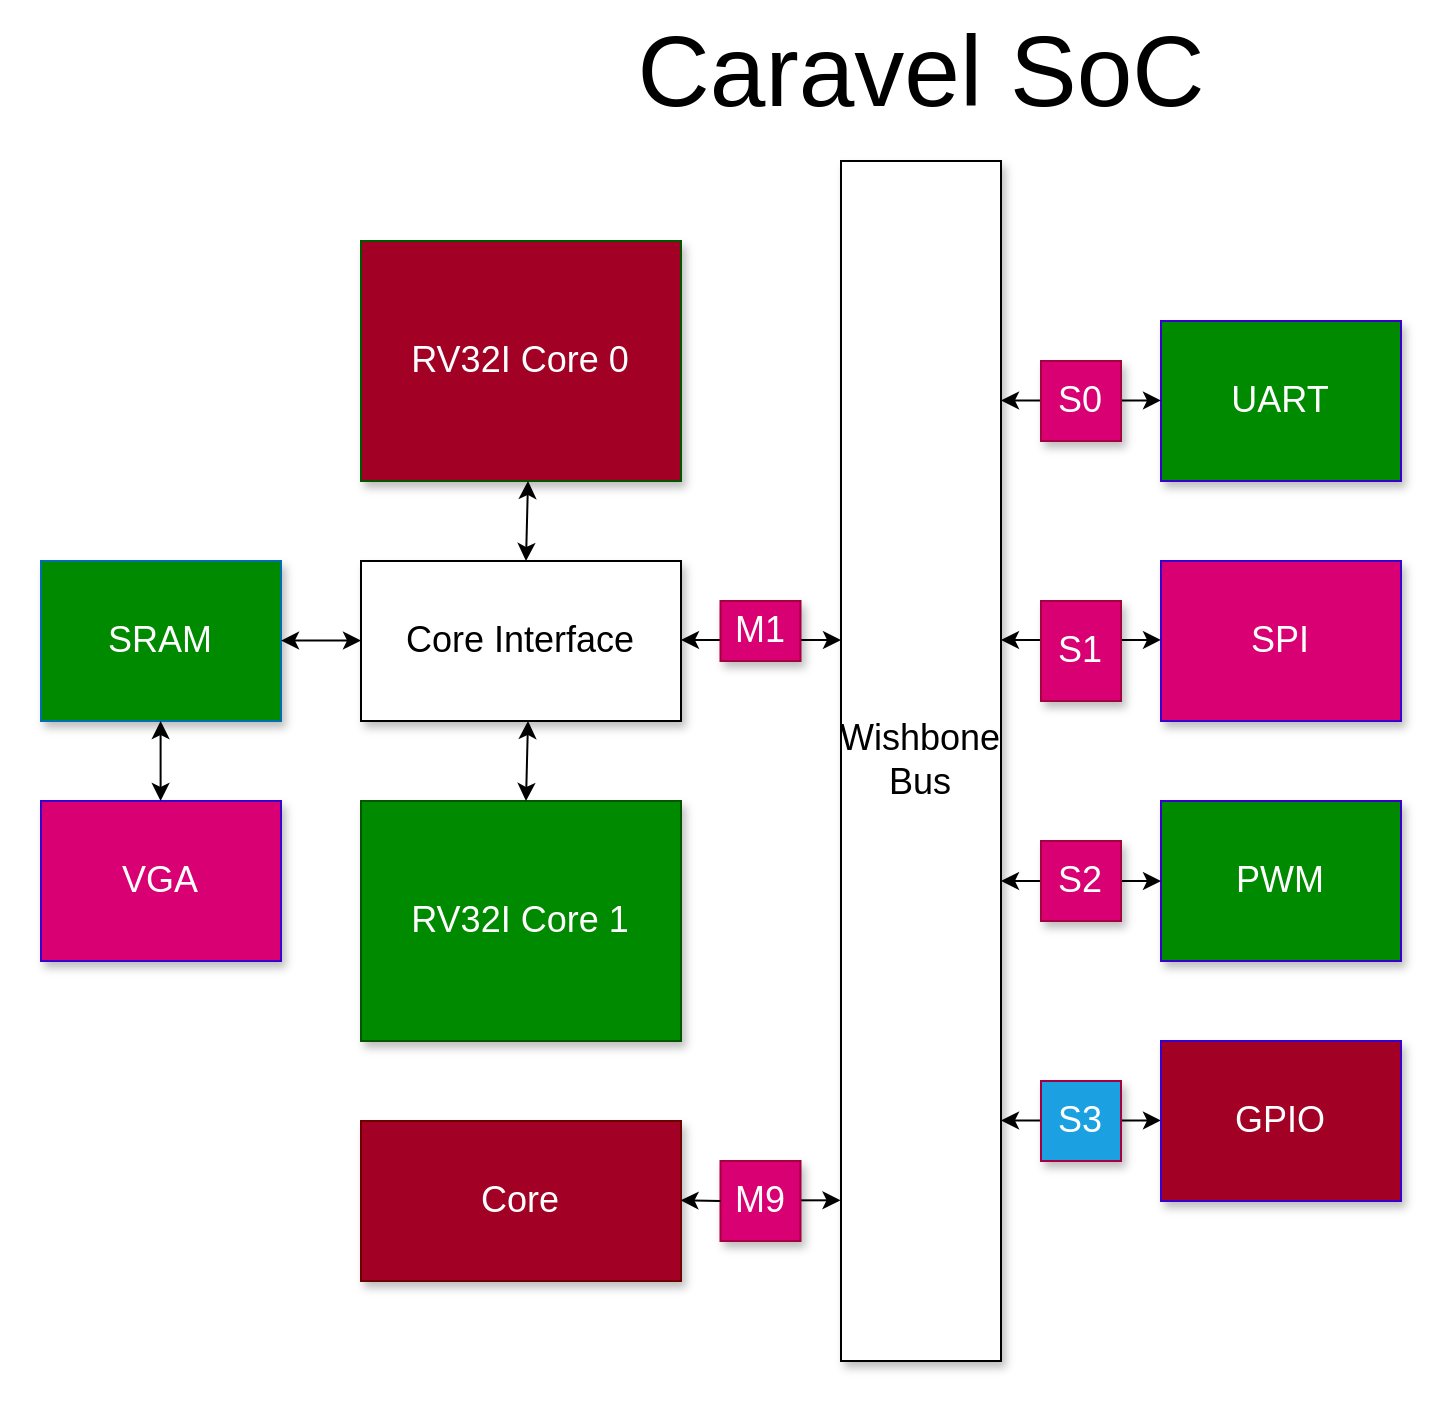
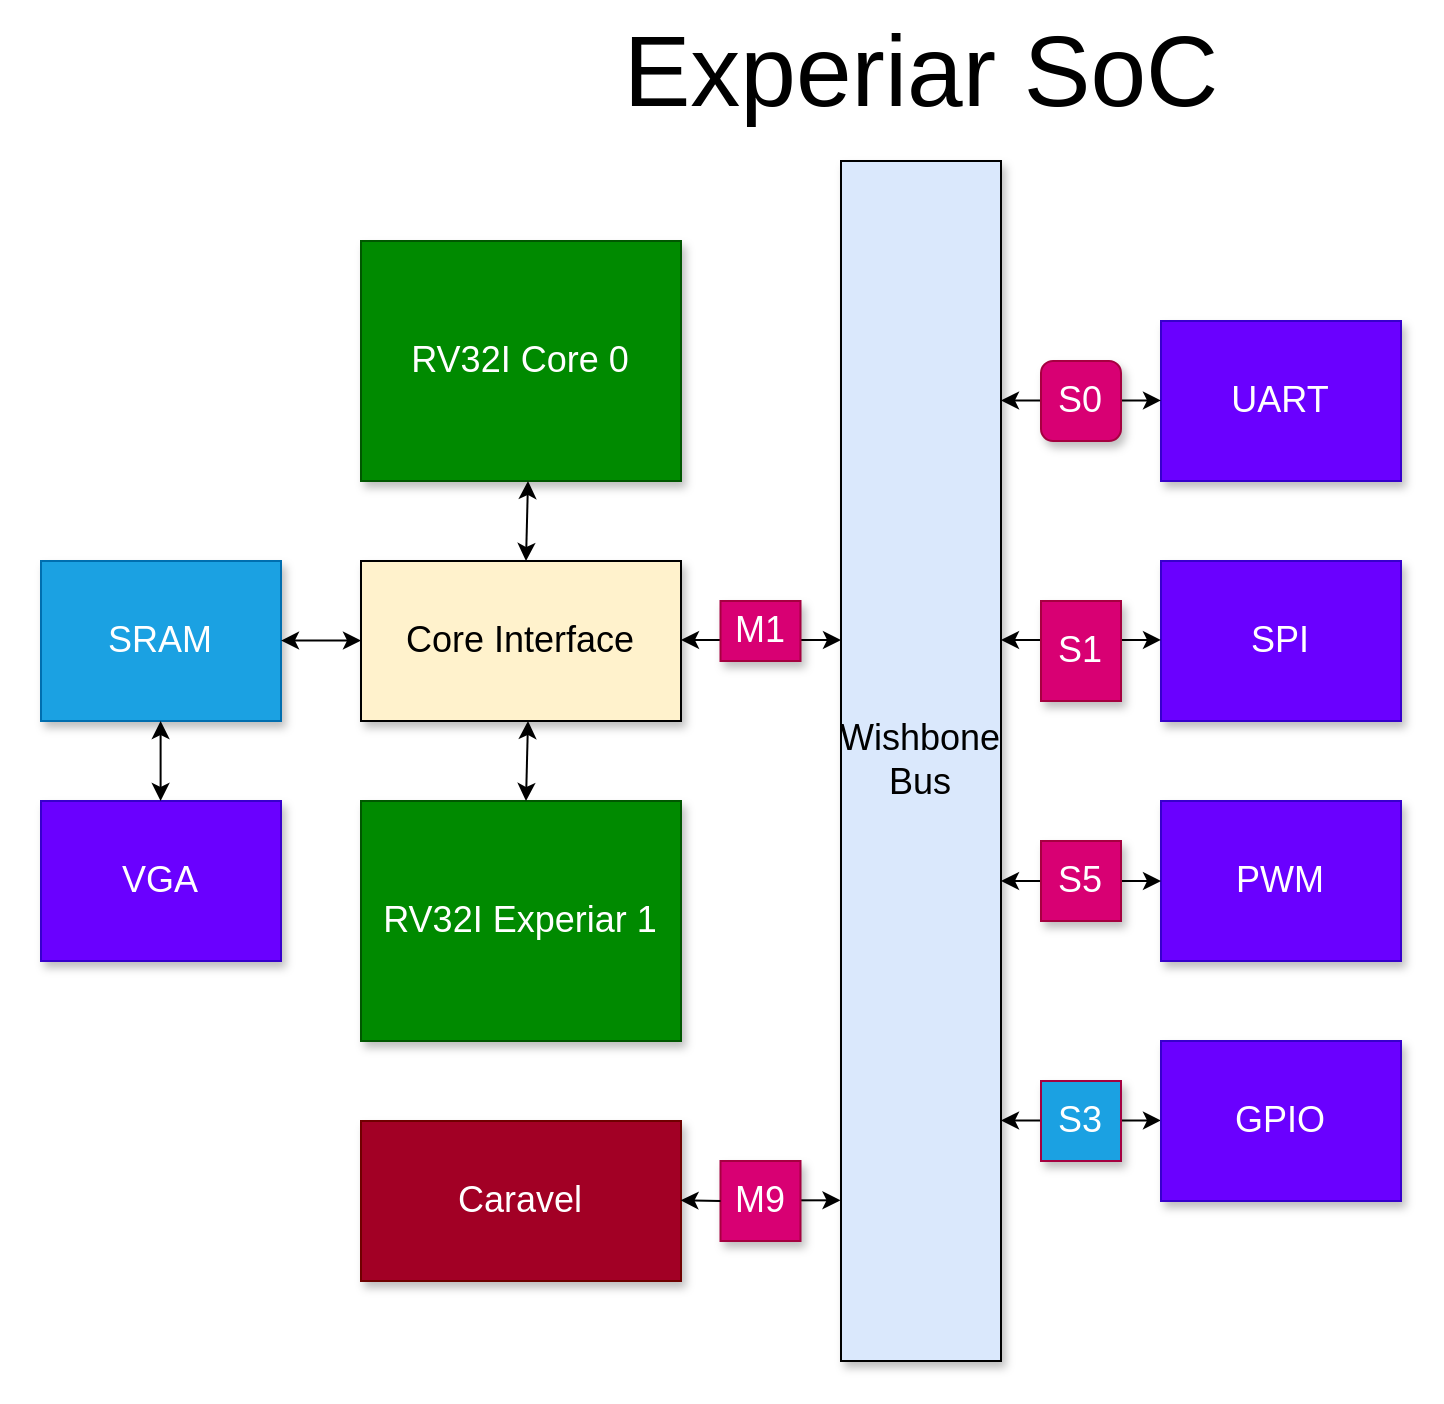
- <mxCell id="27" value="&lt;font style=&quot;font-size: 50px&quot;&gt;Caravel SoC&lt;/font&gt;" style="text;html=1;align=center;verticalAlign=middle;resizable=0;points=[];autosize=1;strokeColor=none;fillColor=none;" parent="1" vertex="1"><mxGeometry x="305" y="20" width="310" height="30" as="geometry" /></mxCell>
+ <mxCell id="27" value="&lt;font style=&quot;font-size: 50px&quot;&gt;Experiar SoC&lt;/font&gt;" style="text;html=1;align=center;verticalAlign=middle;resizable=0;points=[];autosize=1;strokeColor=none;fillColor=none;" parent="1" vertex="1"><mxGeometry x="305" y="20" width="310" height="30" as="geometry" /></mxCell>
- <mxCell id="11" value="RV32I Core 0" style="whiteSpace=wrap;html=1;shadow=1;fontSize=18;fillColor=#a20025;fontColor=#ffffff;strokeColor=#005700;" parent="1" vertex="1"><mxGeometry x="180" y="120" width="160" height="120" as="geometry" /></mxCell>
+ <mxCell id="11" value="RV32I Core 0" style="whiteSpace=wrap;html=1;shadow=1;fontSize=18;fillColor=#008a00;fontColor=#ffffff;strokeColor=#005700;" parent="1" vertex="1"><mxGeometry x="180" y="120" width="160" height="120" as="geometry" /></mxCell>
- <mxCell id="24" value="S0" style="whiteSpace=wrap;html=1;shadow=1;fontSize=18;fillColor=#d80073;fontColor=#ffffff;strokeColor=#A50040;" parent="1" vertex="1"><mxGeometry x="520" y="180" width="40" height="40" as="geometry" /></mxCell>
+ <mxCell id="24" value="S0" style="whiteSpace=wrap;html=1;shadow=1;fontSize=18;fillColor=#d80073;fontColor=#ffffff;strokeColor=#A50040;rounded=1;" parent="1" vertex="1"><mxGeometry x="520" y="180" width="40" height="40" as="geometry" /></mxCell>
- <mxCell id="7" value="UART" style="whiteSpace=wrap;html=1;shadow=1;fontSize=18;fillColor=#008a00;fontColor=#ffffff;strokeColor=#3700CC;" parent="1" vertex="1"><mxGeometry x="580" y="160" width="120" height="80" as="geometry" /></mxCell>
+ <mxCell id="7" value="UART" style="whiteSpace=wrap;html=1;shadow=1;fontSize=18;fillColor=#6a00ff;fontColor=#ffffff;strokeColor=#3700CC;" parent="1" vertex="1"><mxGeometry x="580" y="160" width="120" height="80" as="geometry" /></mxCell>
- <mxCell id="12" value="SRAM" style="whiteSpace=wrap;html=1;shadow=1;fontSize=18;fillColor=#008a00;fontColor=#ffffff;strokeColor=#006EAF;" parent="1" vertex="1"><mxGeometry x="20" y="280" width="120" height="80" as="geometry" /></mxCell>
+ <mxCell id="12" value="SRAM" style="whiteSpace=wrap;html=1;shadow=1;fontSize=18;fillColor=#1ba1e2;fontColor=#ffffff;strokeColor=#006EAF;" parent="1" vertex="1"><mxGeometry x="20" y="280" width="120" height="80" as="geometry" /></mxCell>
- <mxCell id="13" value="Core Interface" style="whiteSpace=wrap;html=1;shadow=1;fontSize=18;" parent="1" vertex="1"><mxGeometry x="180" y="280" width="160" height="80" as="geometry" /></mxCell>
+ <mxCell id="13" value="Core Interface" style="whiteSpace=wrap;html=1;shadow=1;fontSize=18;fillColor=#fff2cc;" parent="1" vertex="1"><mxGeometry x="180" y="280" width="160" height="80" as="geometry" /></mxCell>
- <mxCell id="8" value="SPI" style="whiteSpace=wrap;html=1;shadow=1;fontSize=18;fillColor=#d80073;fontColor=#ffffff;strokeColor=#3700CC;" parent="1" vertex="1"><mxGeometry x="580" y="280" width="120" height="80" as="geometry" /></mxCell>
+ <mxCell id="8" value="SPI" style="whiteSpace=wrap;html=1;shadow=1;fontSize=18;fillColor=#6a00ff;fontColor=#ffffff;strokeColor=#3700CC;" parent="1" vertex="1"><mxGeometry x="580" y="280" width="120" height="80" as="geometry" /></mxCell>
- <mxCell id="2" value="Wishbone Bus" style="whiteSpace=wrap;html=1;shadow=1;fontSize=18;" parent="1" vertex="1"><mxGeometry x="420" y="80" width="80" height="600" as="geometry" /></mxCell>
+ <mxCell id="2" value="Wishbone Bus" style="whiteSpace=wrap;html=1;shadow=1;fontSize=18;fillColor=#dae8fc;" parent="1" vertex="1"><mxGeometry x="420" y="80" width="80" height="600" as="geometry" /></mxCell>
- <mxCell id="25" value="VGA" style="whiteSpace=wrap;html=1;shadow=1;fontSize=18;fillColor=#d80073;fontColor=#ffffff;strokeColor=#3700CC;" parent="1" vertex="1"><mxGeometry x="20" y="400" width="120" height="80" as="geometry" /></mxCell>
+ <mxCell id="25" value="VGA" style="whiteSpace=wrap;html=1;shadow=1;fontSize=18;fillColor=#6a00ff;fontColor=#ffffff;strokeColor=#3700CC;" parent="1" vertex="1"><mxGeometry x="20" y="400" width="120" height="80" as="geometry" /></mxCell>
- <mxCell id="18" value="S2" style="whiteSpace=wrap;html=1;shadow=1;fontSize=18;fillColor=#d80073;fontColor=#ffffff;strokeColor=#A50040;" parent="1" vertex="1"><mxGeometry x="520" y="420" width="40" height="40" as="geometry" /></mxCell>
+ <mxCell id="18" value="S5" style="whiteSpace=wrap;html=1;shadow=1;fontSize=18;fillColor=#d80073;fontColor=#ffffff;strokeColor=#A50040;" parent="1" vertex="1"><mxGeometry x="520" y="420" width="40" height="40" as="geometry" /></mxCell>
- <mxCell id="9" value="PWM" style="whiteSpace=wrap;html=1;shadow=1;fontSize=18;fillColor=#008a00;fontColor=#ffffff;strokeColor=#3700CC;" parent="1" vertex="1"><mxGeometry x="580" y="400" width="120" height="80" as="geometry" /></mxCell>
+ <mxCell id="9" value="PWM" style="whiteSpace=wrap;html=1;shadow=1;fontSize=18;fillColor=#6a00ff;fontColor=#ffffff;strokeColor=#3700CC;" parent="1" vertex="1"><mxGeometry x="580" y="400" width="120" height="80" as="geometry" /></mxCell>
- <mxCell id="4" value="RV32I Core 1" style="whiteSpace=wrap;html=1;shadow=1;fontSize=18;fillColor=#008a00;fontColor=#ffffff;strokeColor=#005700;" parent="1" vertex="1"><mxGeometry x="180" y="400" width="160" height="120" as="geometry" /></mxCell>
+ <mxCell id="4" value="RV32I Experiar 1" style="whiteSpace=wrap;html=1;shadow=1;fontSize=18;fillColor=#008a00;fontColor=#ffffff;strokeColor=#005700;" parent="1" vertex="1"><mxGeometry x="180" y="400" width="160" height="120" as="geometry" /></mxCell>
- <mxCell id="6" value="GPIO" style="whiteSpace=wrap;html=1;shadow=1;fontSize=18;fillColor=#a20025;fontColor=#ffffff;strokeColor=#3700CC;" parent="1" vertex="1"><mxGeometry x="580" y="520" width="120" height="80" as="geometry" /></mxCell>
+ <mxCell id="6" value="GPIO" style="whiteSpace=wrap;html=1;shadow=1;fontSize=18;fillColor=#6a00ff;fontColor=#ffffff;strokeColor=#3700CC;" parent="1" vertex="1"><mxGeometry x="580" y="520" width="120" height="80" as="geometry" /></mxCell>
- <mxCell id="5" value="Core" style="whiteSpace=wrap;html=1;shadow=1;fontSize=18;fillColor=#a20025;fontColor=#ffffff;strokeColor=#6F0000;" parent="1" vertex="1"><mxGeometry x="180" y="560" width="160" height="80" as="geometry" /></mxCell>
+ <mxCell id="5" value="Caravel" style="whiteSpace=wrap;html=1;shadow=1;fontSize=18;fillColor=#a20025;fontColor=#ffffff;strokeColor=#6F0000;" parent="1" vertex="1"><mxGeometry x="180" y="560" width="160" height="80" as="geometry" /></mxCell>
